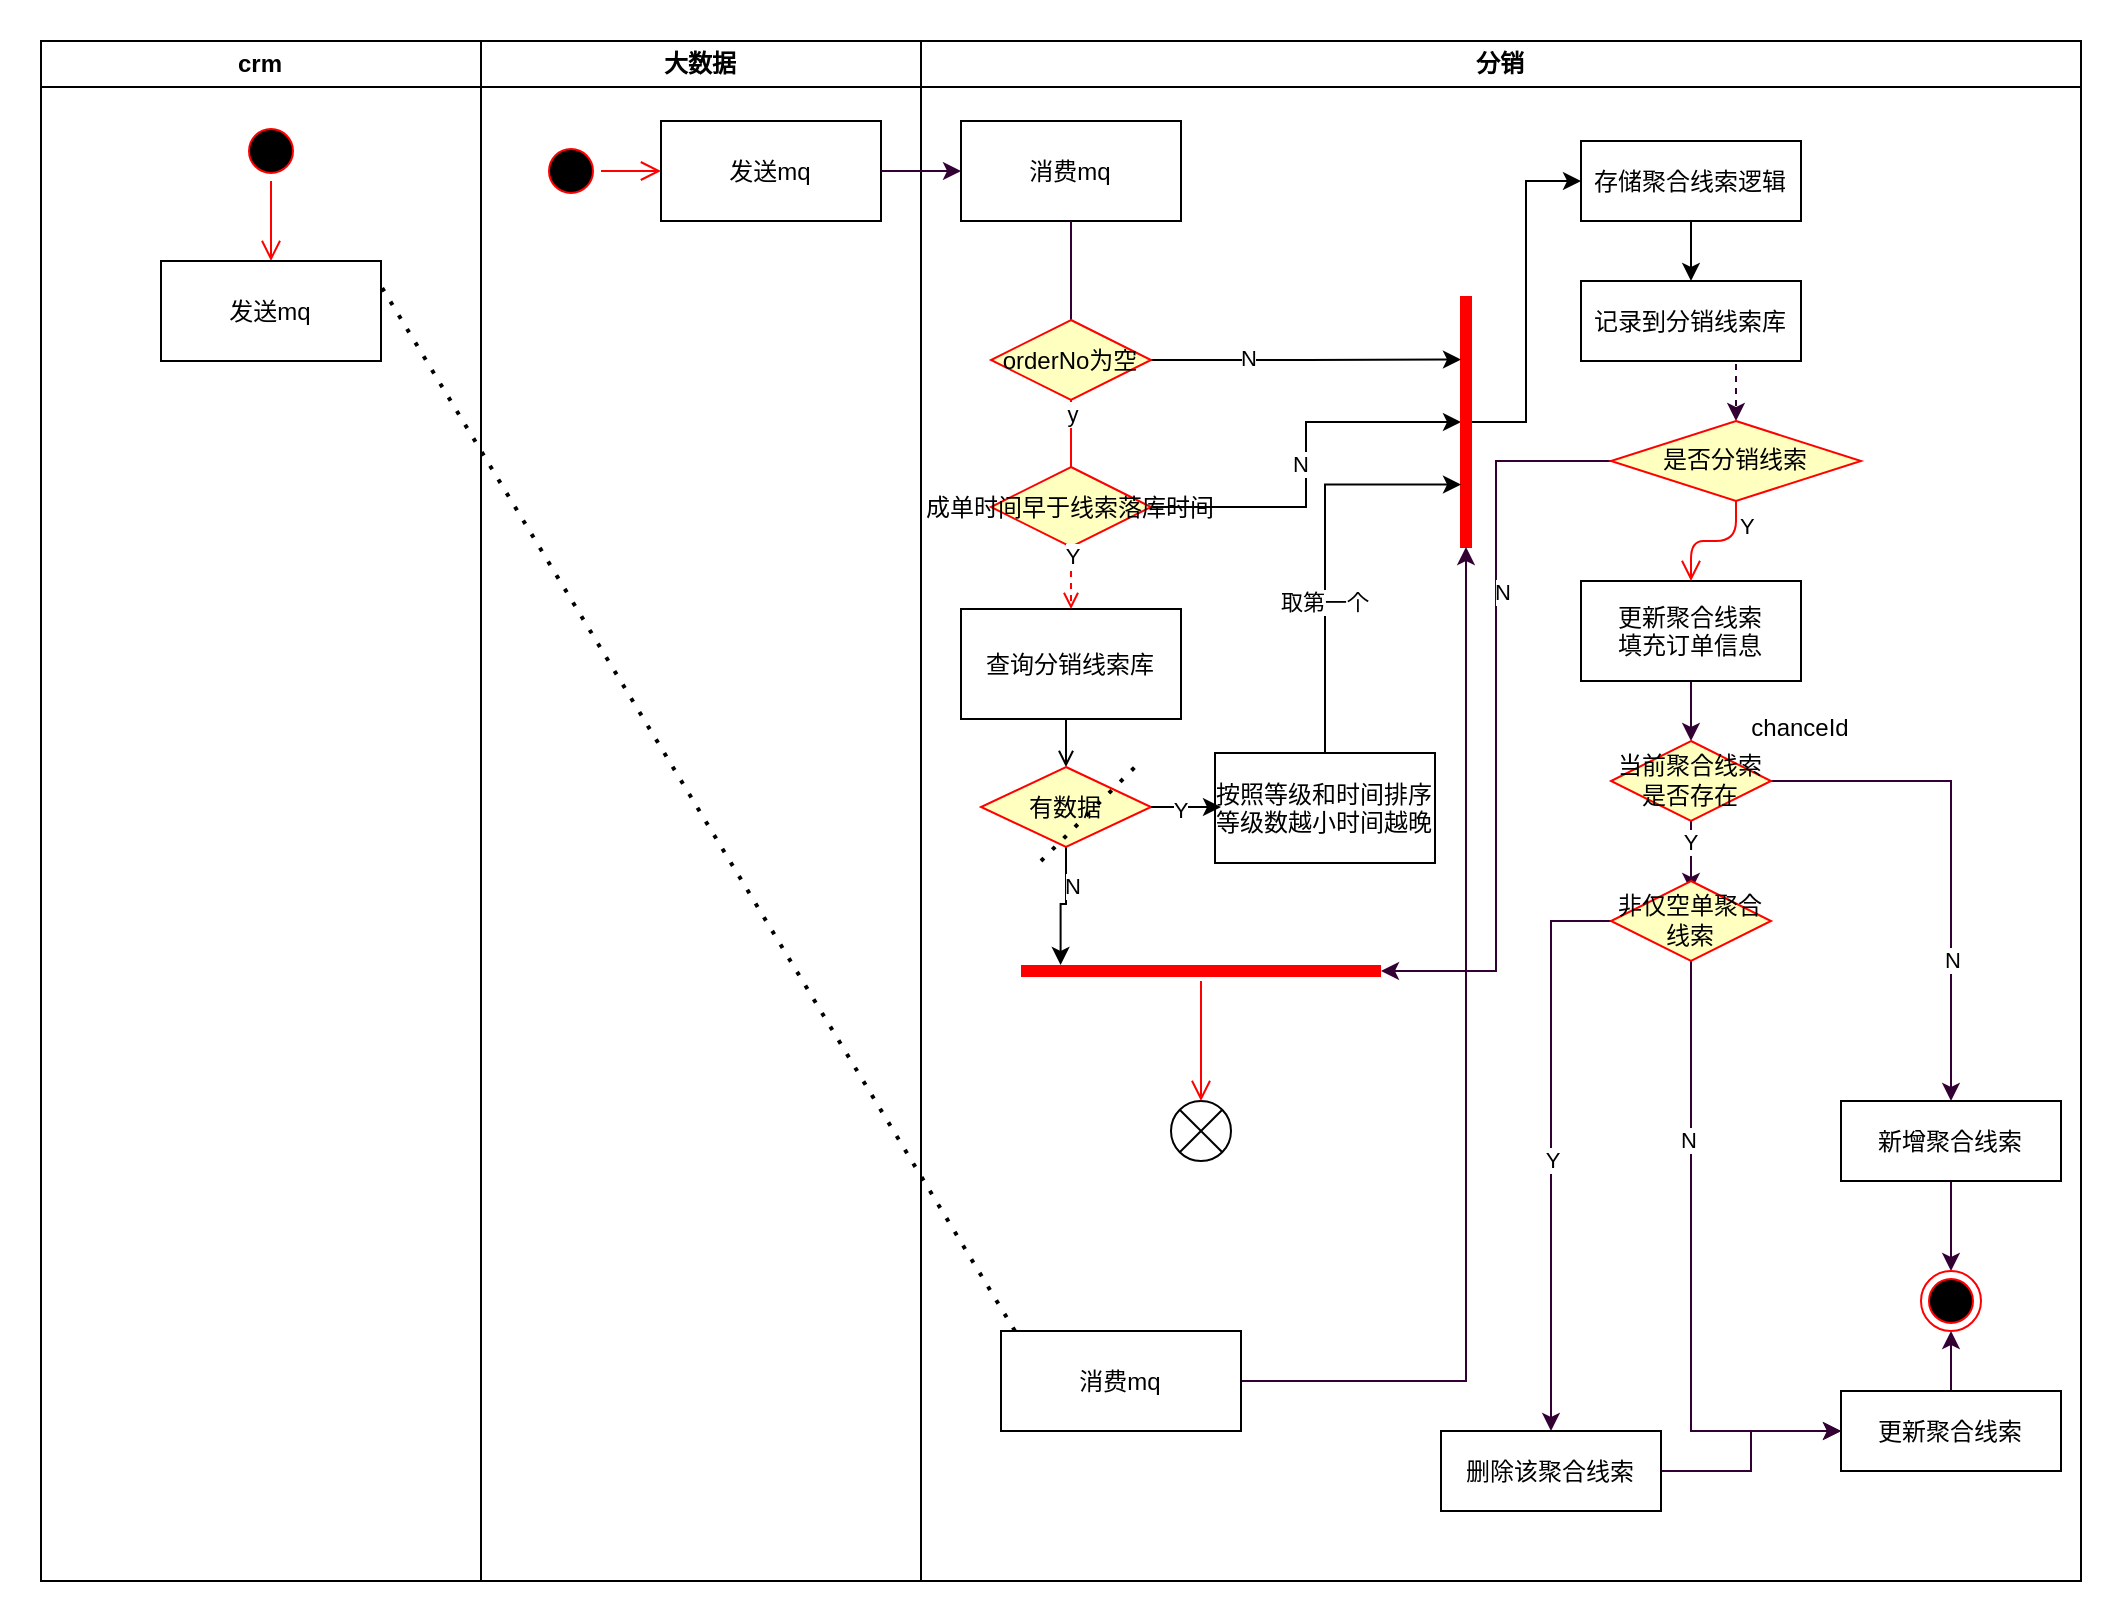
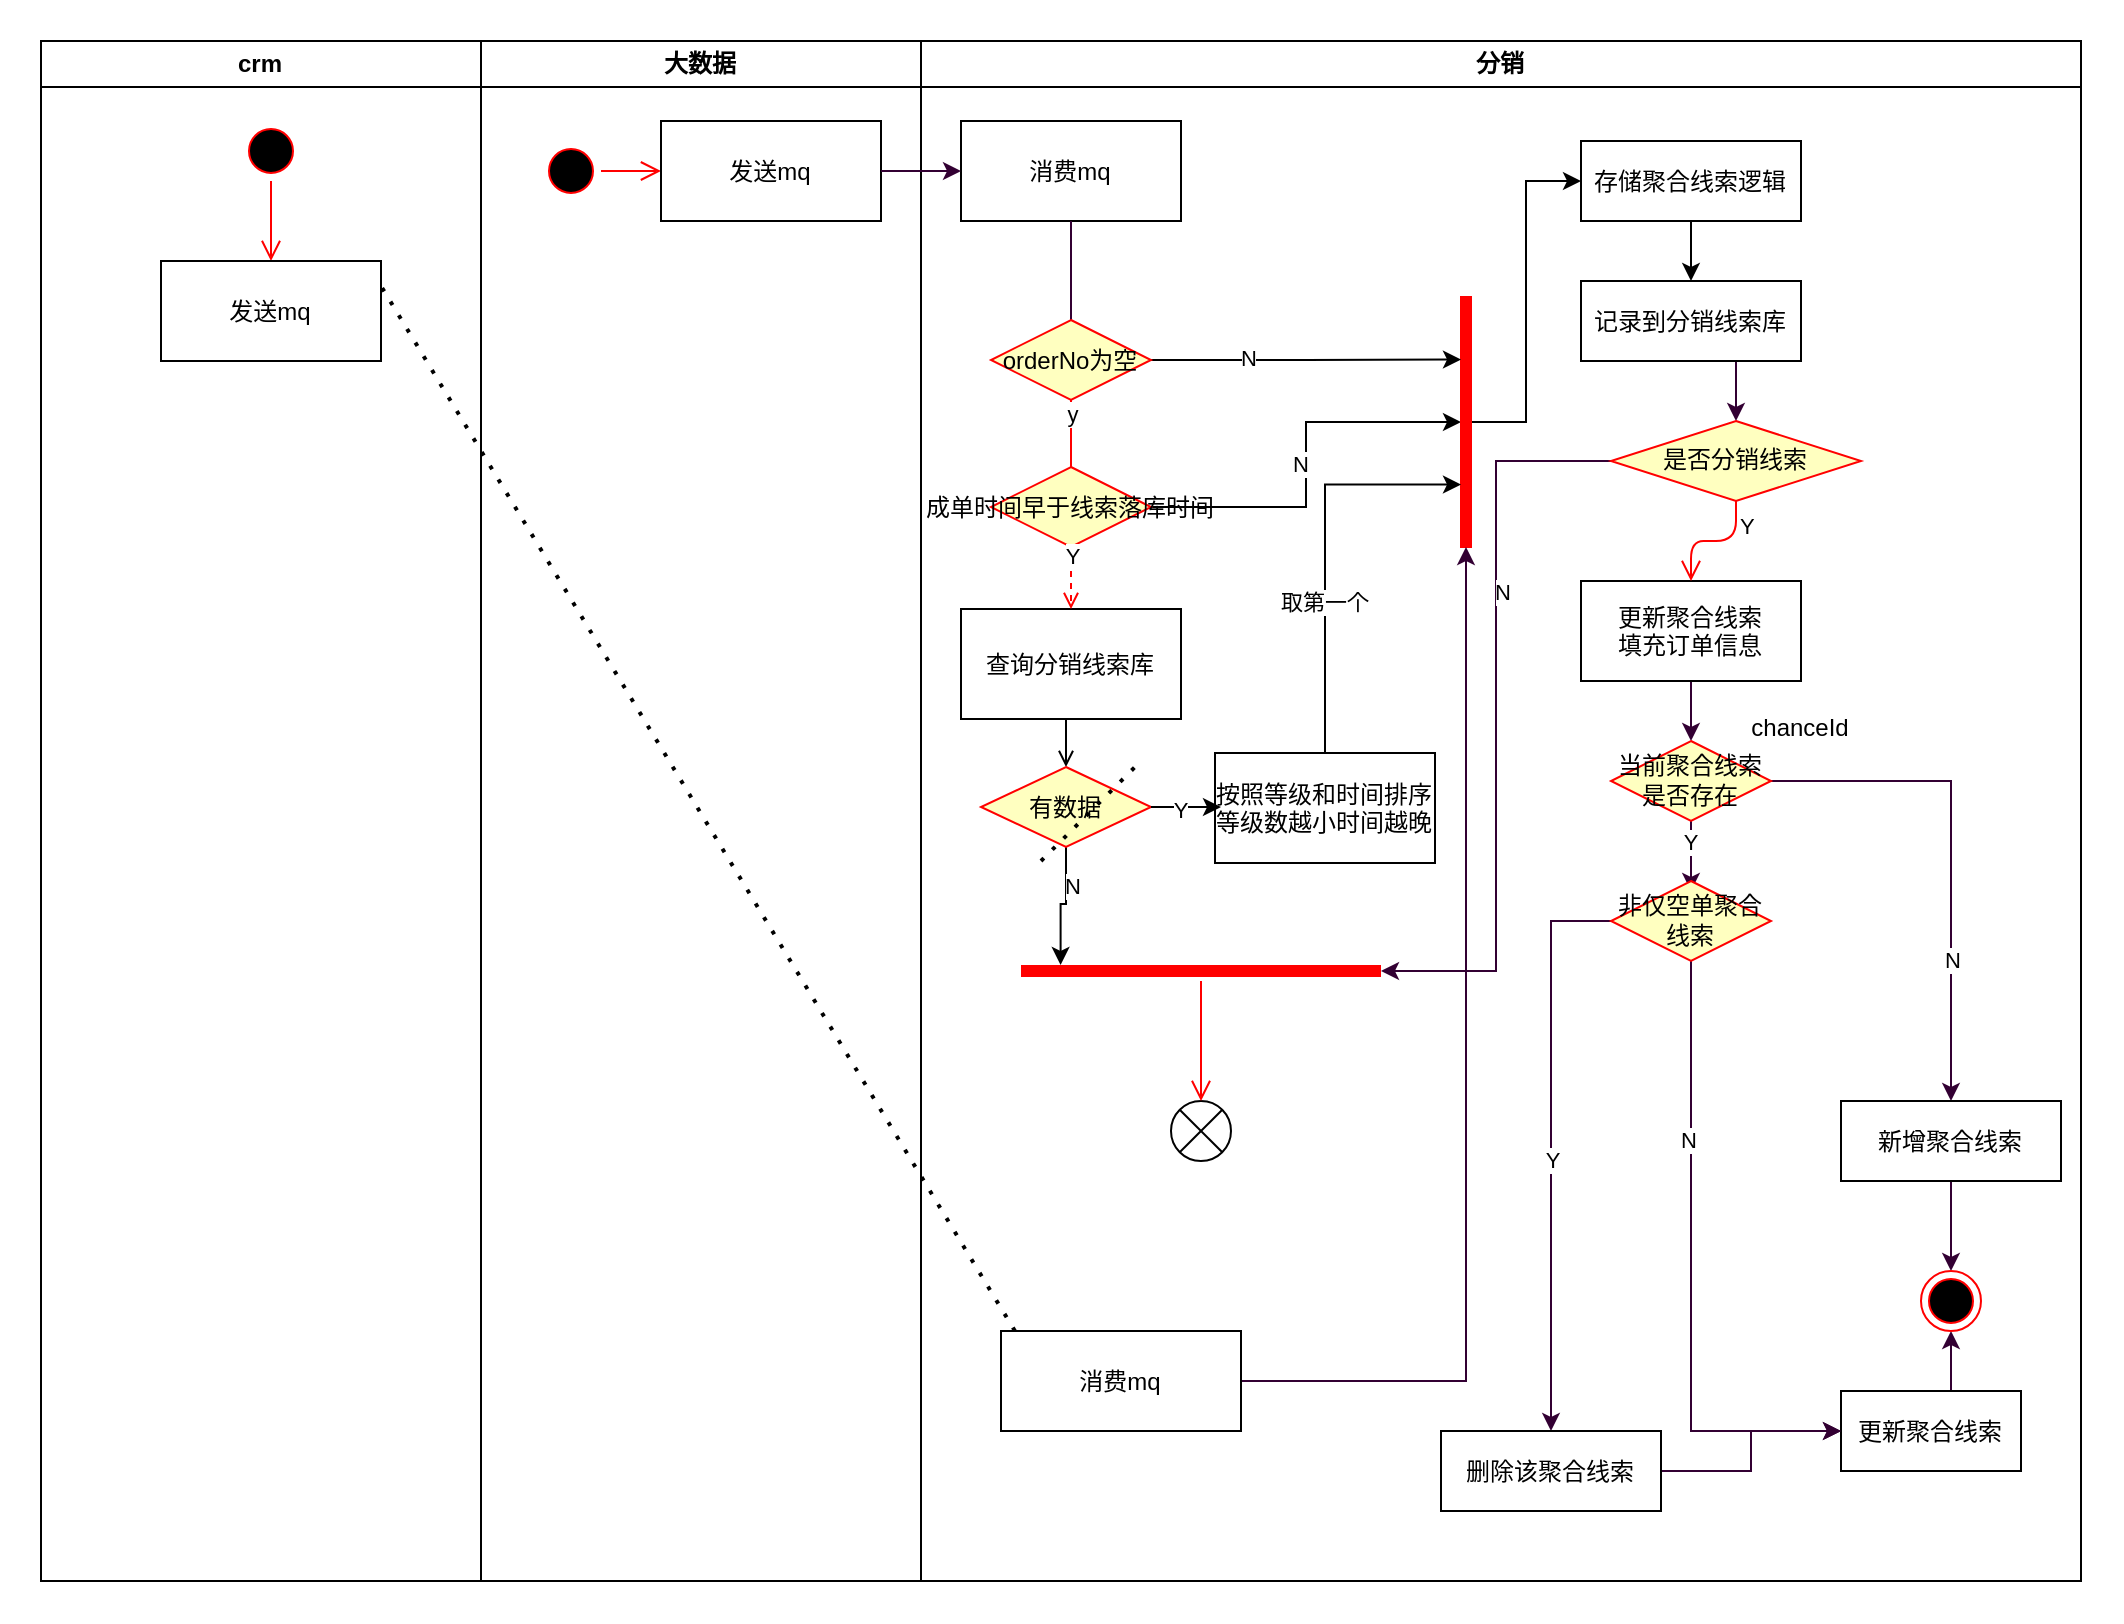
- <mxCell id="33" style="edgeStyle=orthogonalEdgeStyle;rounded=0;orthogonalLoop=1;jettySize=auto;html=1;exitX=0.5;exitY=1;exitDx=0;exitDy=0;entryX=0.5;entryY=0;entryDx=0;entryDy=0;strokeColor=#330033;dashed=1;" edge="1" parent="6" source="34" target="42"><mxGeometry relative="1" as="geometry" /></mxCell>
+ <mxCell id="33" style="edgeStyle=orthogonalEdgeStyle;rounded=0;orthogonalLoop=1;jettySize=auto;html=1;exitX=0.5;exitY=1;exitDx=0;exitDy=0;entryX=0.5;entryY=0;entryDx=0;entryDy=0;strokeColor=#330033;" edge="1" parent="6" source="34" target="42"><mxGeometry relative="1" as="geometry" /></mxCell>
- <mxCell id="39" value="更新聚合线索" style="" vertex="1" parent="6"><mxGeometry x="460" y="675" width="110" height="40" as="geometry" /></mxCell>
+ <mxCell id="39" value="更新聚合线索" style="" vertex="1" parent="6"><mxGeometry x="460" y="675" width="90" height="40" as="geometry" /></mxCell>
